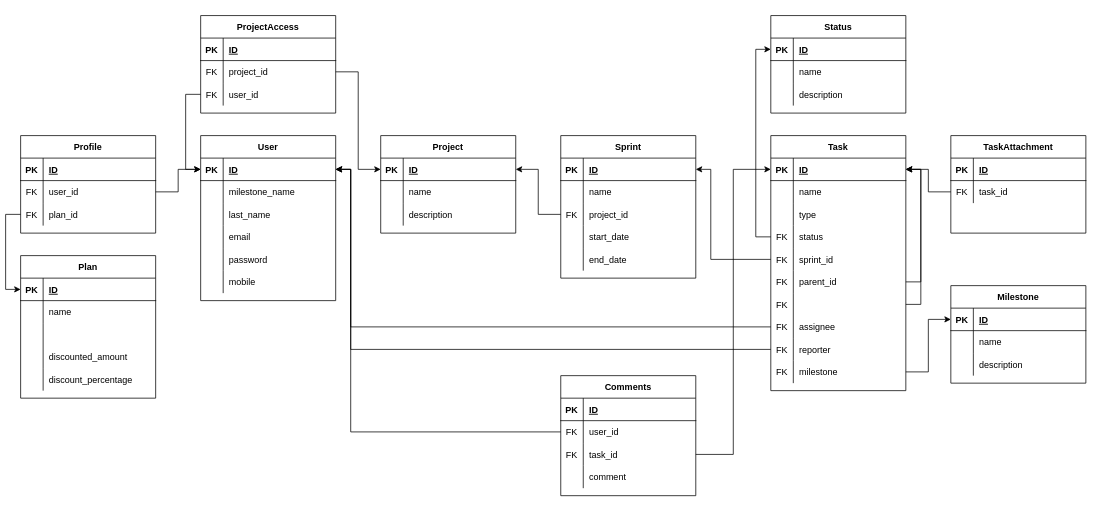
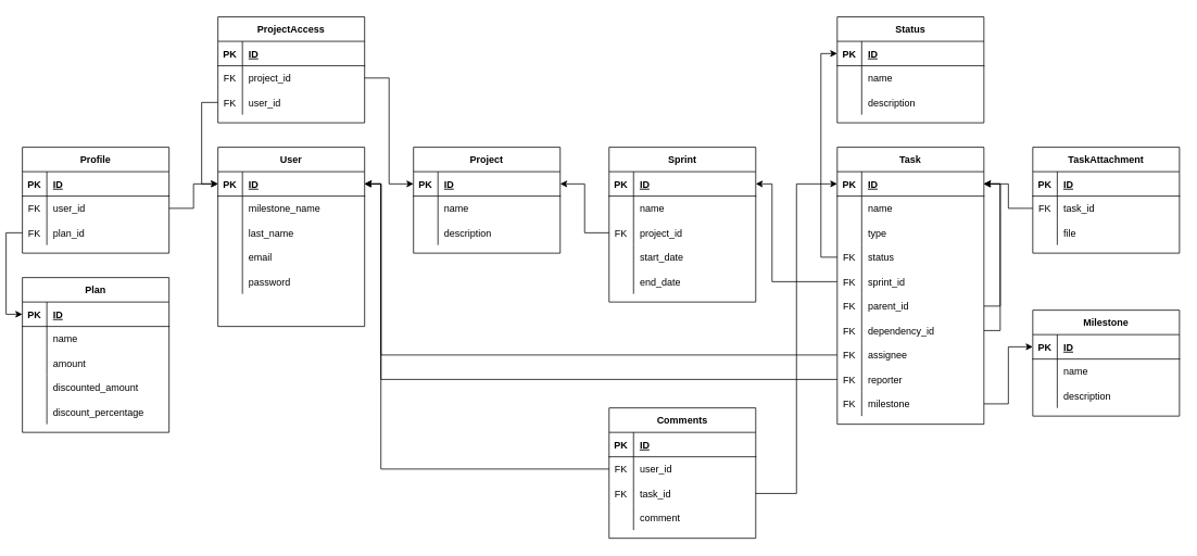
+ <mxCell id="159" value="file" style="shape=partialRectangle;connectable=0;fillColor=none;top=0;left=0;bottom=0;right=0;align=left;spacingLeft=6;overflow=hidden;" vertex="1" parent="157"><mxGeometry x="30" width="150" height="30" as="geometry"><mxRectangle width="150" height="30" as="alternateBounds" /></mxGeometry></mxCell>
- <mxCell id="20" value="mobile" style="shape=partialRectangle;connectable=0;fillColor=none;top=0;left=0;bottom=0;right=0;align=left;spacingLeft=6;overflow=hidden;" parent="18" vertex="1"><mxGeometry x="30" width="150" height="30" as="geometry"><mxRectangle width="150" height="30" as="alternateBounds" /></mxGeometry></mxCell>
+ <mxCell id="111" value="dependency_id" style="shape=partialRectangle;connectable=0;fillColor=none;top=0;left=0;bottom=0;right=0;align=left;spacingLeft=6;overflow=hidden;" vertex="1" parent="109"><mxGeometry x="30" width="150" height="30" as="geometry"><mxRectangle width="150" height="30" as="alternateBounds" /></mxGeometry></mxCell>
+ <mxCell id="41" value="amount" style="shape=partialRectangle;connectable=0;fillColor=none;top=0;left=0;bottom=0;right=0;align=left;spacingLeft=6;overflow=hidden;" parent="39" vertex="1"><mxGeometry x="30" width="150" height="30" as="geometry"><mxRectangle width="150" height="30" as="alternateBounds" /></mxGeometry></mxCell>
